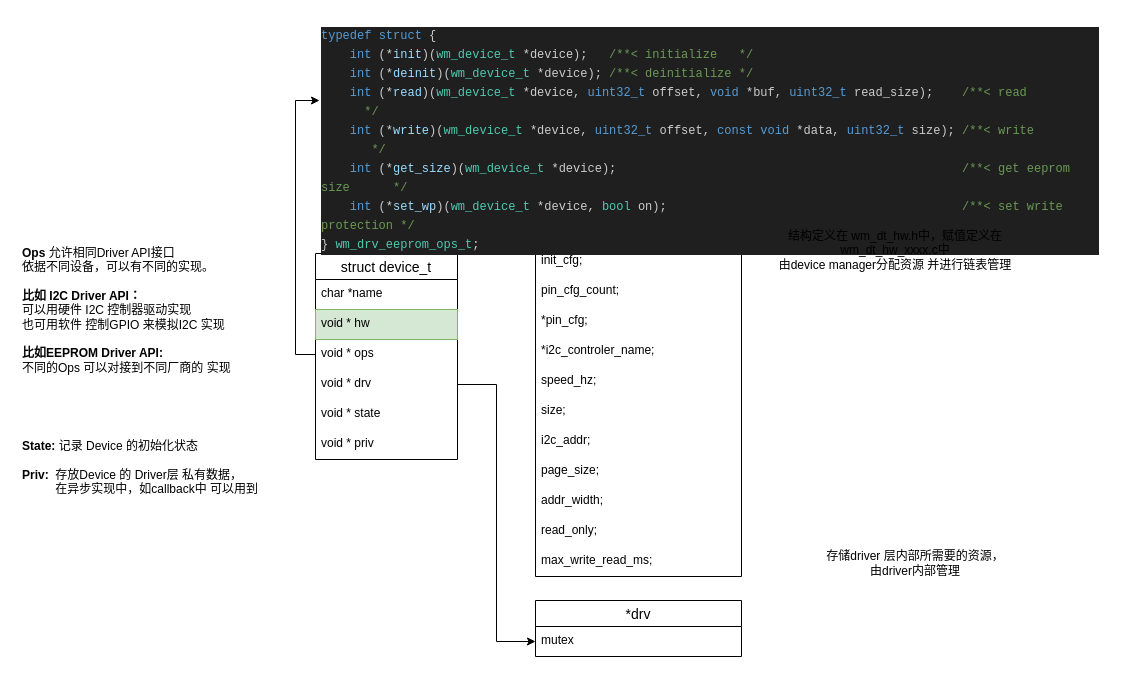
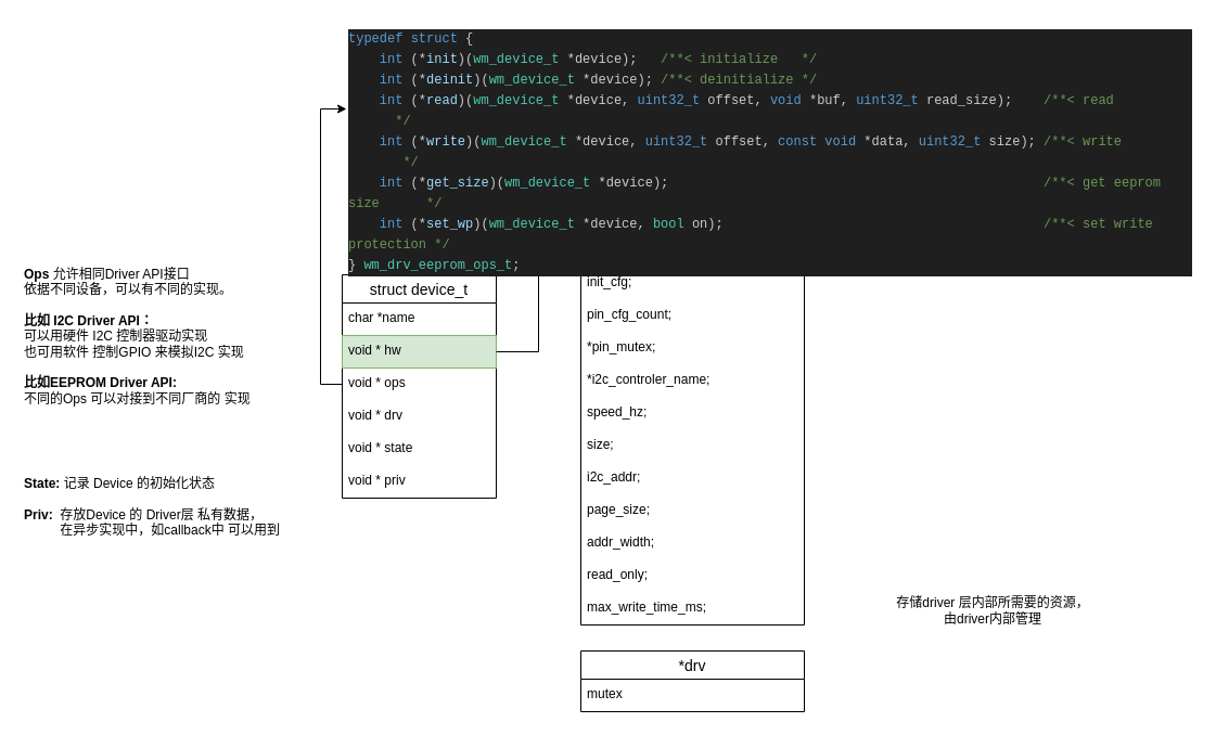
- <mxCell id="27" value="结构定义在 wm_dt_hw.h中，赋值定义在wm_dt_hw_xxxx.c中&lt;br&gt;由device manager分配资源 并进行链表管理" style="text;html=1;strokeColor=none;fillColor=none;align=center;verticalAlign=middle;whiteSpace=wrap;rounded=0;" vertex="1" parent="1"><mxGeometry x="765" width="260" height="60" as="geometry" y="220" /></mxCell>
+ <mxCell id="21" style="edgeStyle=orthogonalEdgeStyle;rounded=0;orthogonalLoop=1;jettySize=auto;html=1;exitX=1;exitY=0.5;exitDx=0;exitDy=0;entryX=0.25;entryY=0;entryDx=0;entryDy=0;" parent="1" source="16" target="2" edge="1"><mxGeometry relative="1" as="geometry" /></mxCell>
- <mxCell id="5" value="*pin_cfg;" style="text;spacingLeft=4;spacingRight=4;overflow=hidden;rotatable=0;points=[[0,0.5],[1,0.5]];portConstraint=eastwest;fontSize=12;whiteSpace=wrap;html=1;" vertex="1" parent="2"><mxGeometry y="86" width="206" height="30" as="geometry" /></mxCell>
+ <mxCell id="5" value="*pin_mutex;" style="text;spacingLeft=4;spacingRight=4;overflow=hidden;rotatable=0;points=[[0,0.5],[1,0.5]];portConstraint=eastwest;fontSize=12;whiteSpace=wrap;html=1;" vertex="1" parent="2"><mxGeometry y="86" width="206" height="30" as="geometry" /></mxCell>
- <mxCell id="26" style="edgeStyle=orthogonalEdgeStyle;rounded=0;orthogonalLoop=1;jettySize=auto;html=1;exitX=1;exitY=0.5;exitDx=0;exitDy=0;entryX=0;entryY=0.5;entryDx=0;entryDy=0;" edge="1" parent="1" source="18" target="25"><mxGeometry relative="1" as="geometry" /></mxCell>
- <mxCell id="13" value="max_write_read_ms;" style="text;strokeColor=none;fillColor=none;spacingLeft=4;spacingRight=4;overflow=hidden;rotatable=0;points=[[0,0.5],[1,0.5]];portConstraint=eastwest;fontSize=12;whiteSpace=wrap;html=1;" vertex="1" parent="2"><mxGeometry y="326" width="206" height="30" as="geometry" /></mxCell>
+ <mxCell id="13" value="max_write_time_ms;" style="text;strokeColor=none;fillColor=none;spacingLeft=4;spacingRight=4;overflow=hidden;rotatable=0;points=[[0,0.5],[1,0.5]];portConstraint=eastwest;fontSize=12;whiteSpace=wrap;html=1;" vertex="1" parent="2"><mxGeometry y="326" width="206" height="30" as="geometry" /></mxCell>
